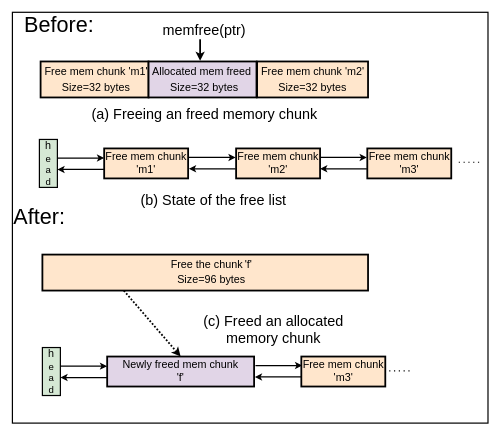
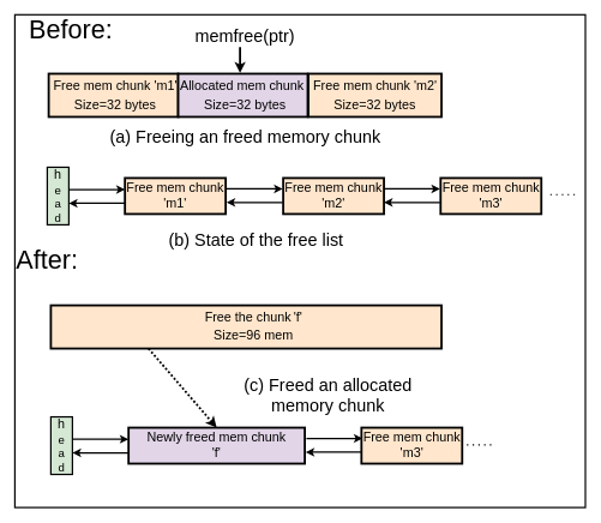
- <mxCell id="11" value="&lt;font style=&quot;font-size: 18px;&quot;&gt;Allocated mem freed&lt;/font&gt;" style="text;html=1;strokeColor=none;fillColor=none;align=center;verticalAlign=middle;whiteSpace=wrap;rounded=0;" parent="1" vertex="1"><mxGeometry x="230.5" y="106" width="209.5" height="26" as="geometry" /></mxCell>
+ <mxCell id="11" value="&lt;font style=&quot;font-size: 18px;&quot;&gt;Allocated mem chunk&lt;/font&gt;" style="text;html=1;strokeColor=none;fillColor=none;align=center;verticalAlign=middle;whiteSpace=wrap;rounded=0;" parent="1" vertex="1"><mxGeometry x="230.5" y="106" width="209.5" height="26" as="geometry" /></mxCell>
- <mxCell id="6" value="&lt;font style=&quot;font-size: 18px;&quot;&gt;Size=96 bytes&lt;br&gt;&lt;/font&gt;" style="text;html=1;strokeColor=none;fillColor=none;align=center;verticalAlign=middle;whiteSpace=wrap;rounded=0;" parent="1" vertex="1"><mxGeometry x="289.75" y="451" width="124" height="30" as="geometry" /></mxCell>
+ <mxCell id="6" value="&lt;font style=&quot;font-size: 18px;&quot;&gt;Size=96 mem&lt;br&gt;&lt;/font&gt;" style="text;html=1;strokeColor=none;fillColor=none;align=center;verticalAlign=middle;whiteSpace=wrap;rounded=0;" parent="1" vertex="1"><mxGeometry x="289.75" y="451" width="124" height="30" as="geometry" /></mxCell>
